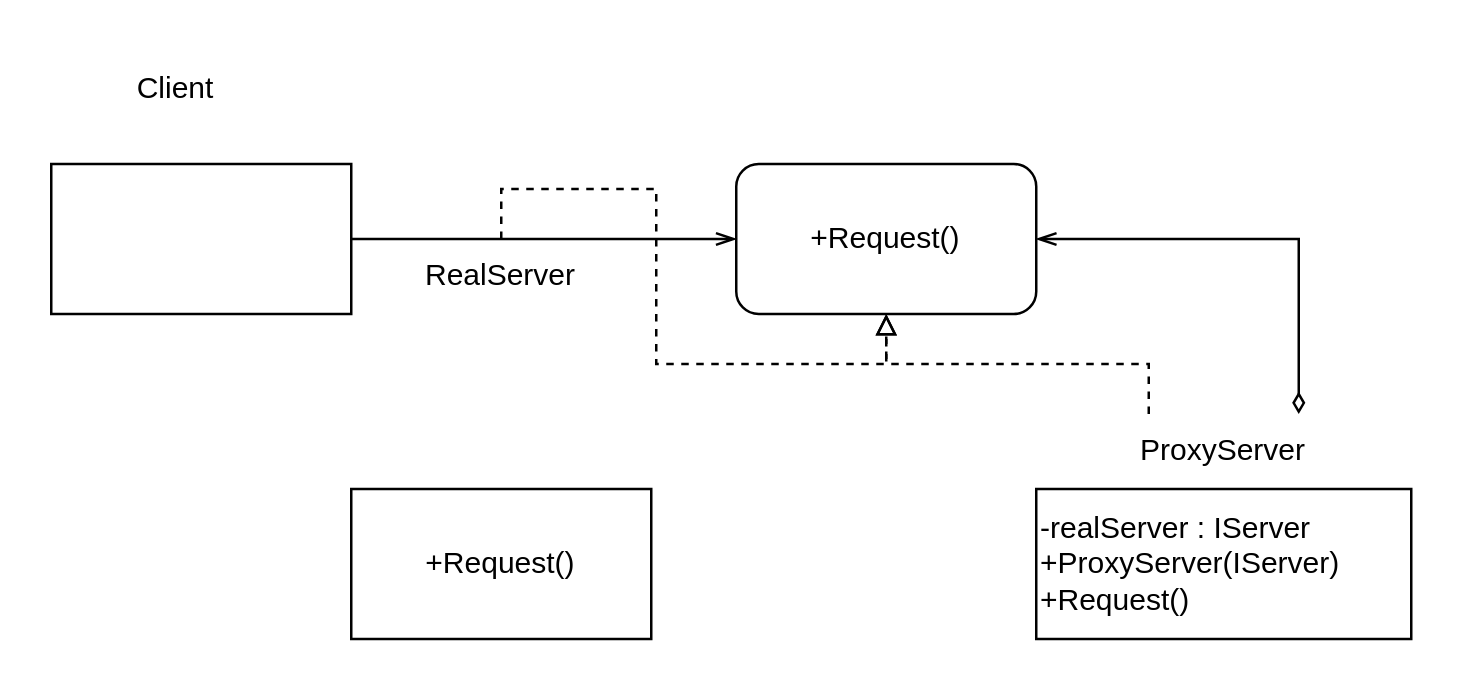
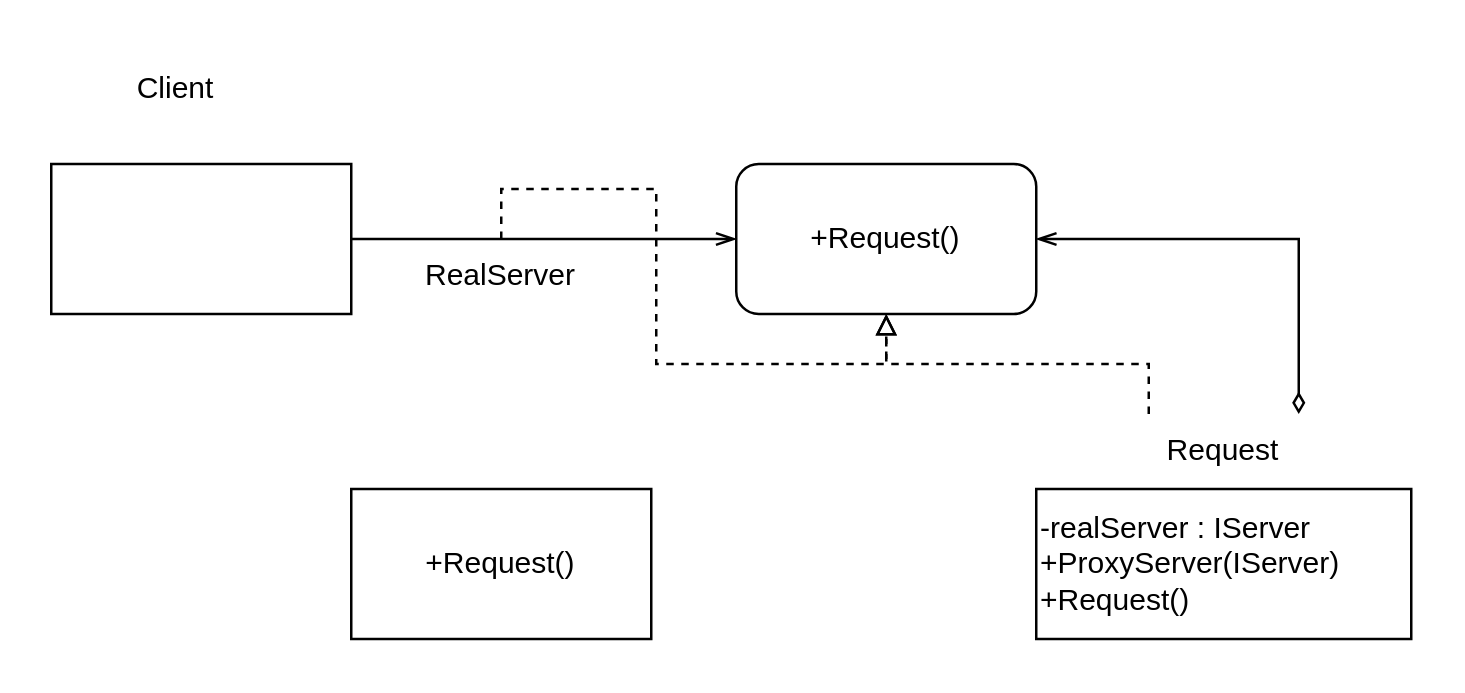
- <mxCell id="8" value="ProxyServer" style="text;html=1;strokeColor=none;fillColor=none;align=center;verticalAlign=middle;whiteSpace=wrap;rounded=0;" vertex="1" parent="1"><mxGeometry x="459" y="165" width="60" height="30" as="geometry" /></mxCell>
+ <mxCell id="8" value="Request" style="text;html=1;strokeColor=none;fillColor=none;align=center;verticalAlign=middle;whiteSpace=wrap;rounded=0;" vertex="1" parent="1"><mxGeometry x="459" y="165" width="60" height="30" as="geometry" /></mxCell>
